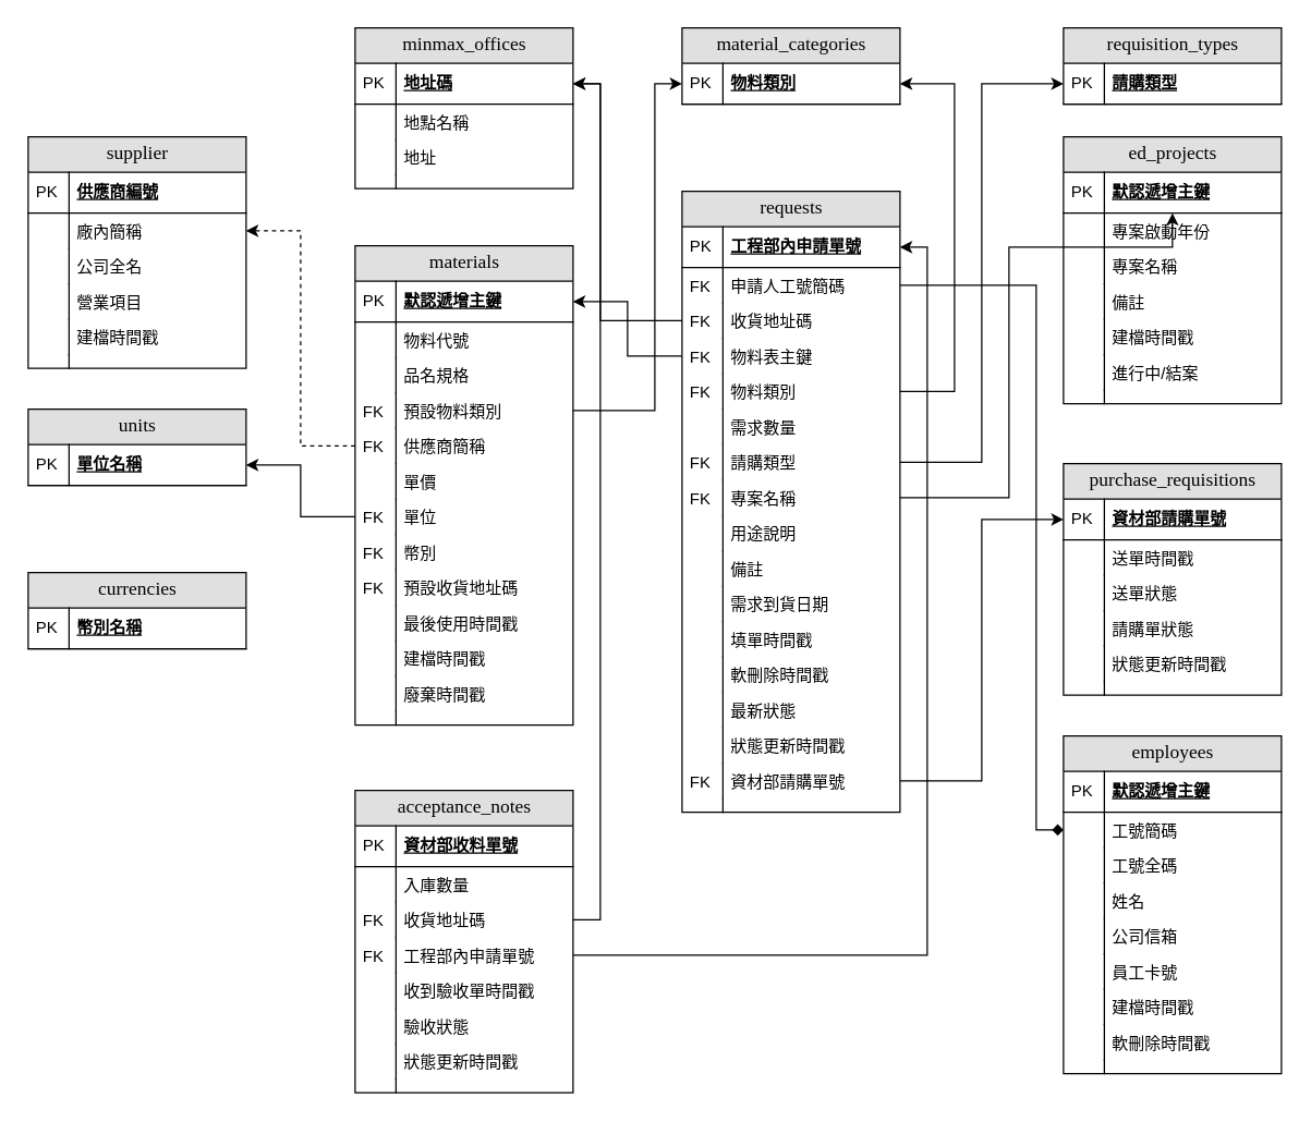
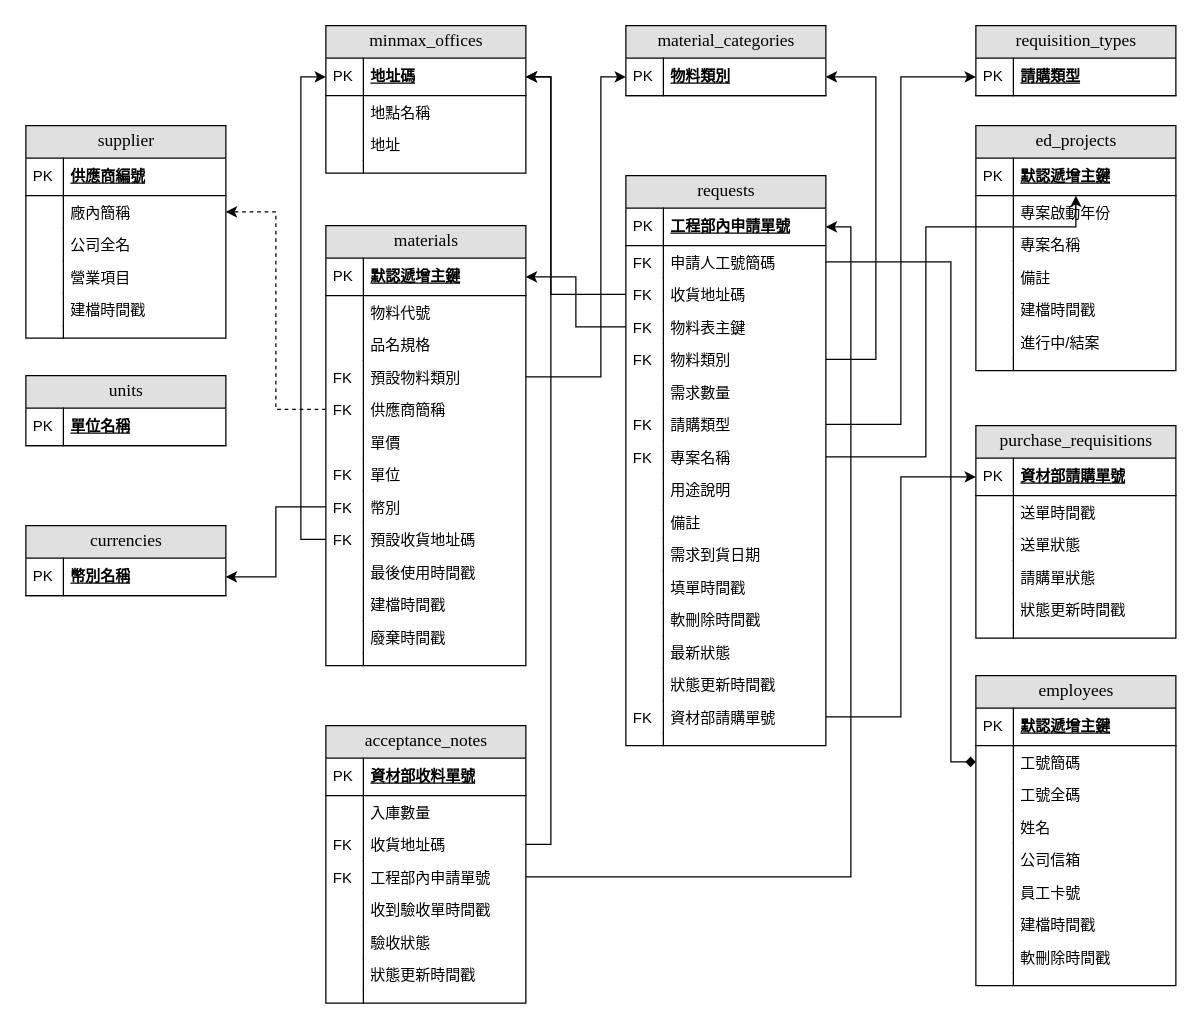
+ <mxCell id="147" style="edgeStyle=orthogonalEdgeStyle;rounded=0;orthogonalLoop=1;jettySize=auto;html=1;entryX=0;entryY=0.5;entryDx=0;entryDy=0;" edge="1" parent="1" source="52" target="27"><mxGeometry relative="1" as="geometry" /></mxCell>
- <mxCell id="145" style="edgeStyle=orthogonalEdgeStyle;rounded=0;orthogonalLoop=1;jettySize=auto;html=1;" edge="1" parent="1" source="48" target="6"><mxGeometry relative="1" as="geometry" /></mxCell>
+ <mxCell id="146" style="edgeStyle=orthogonalEdgeStyle;rounded=0;orthogonalLoop=1;jettySize=auto;html=1;" edge="1" parent="1" source="50" target="3"><mxGeometry relative="1" as="geometry" /></mxCell>
